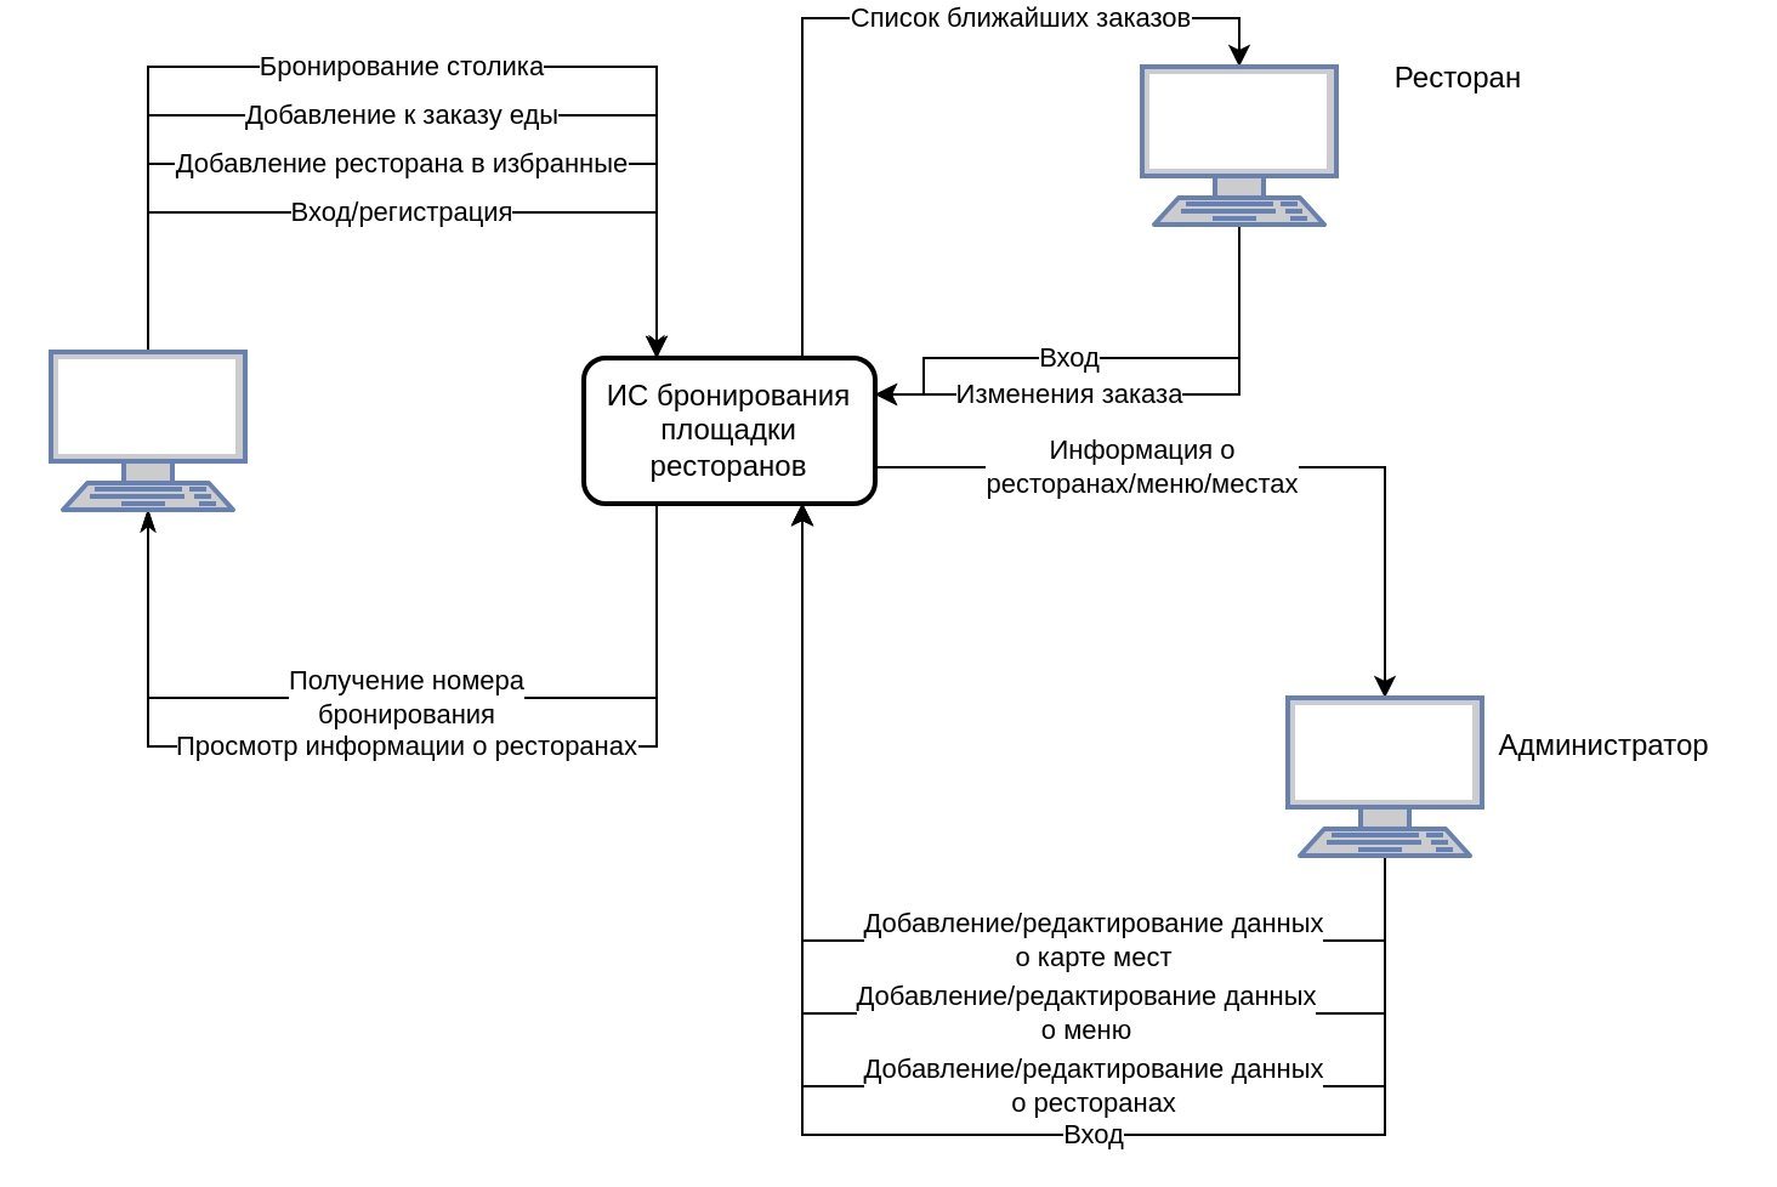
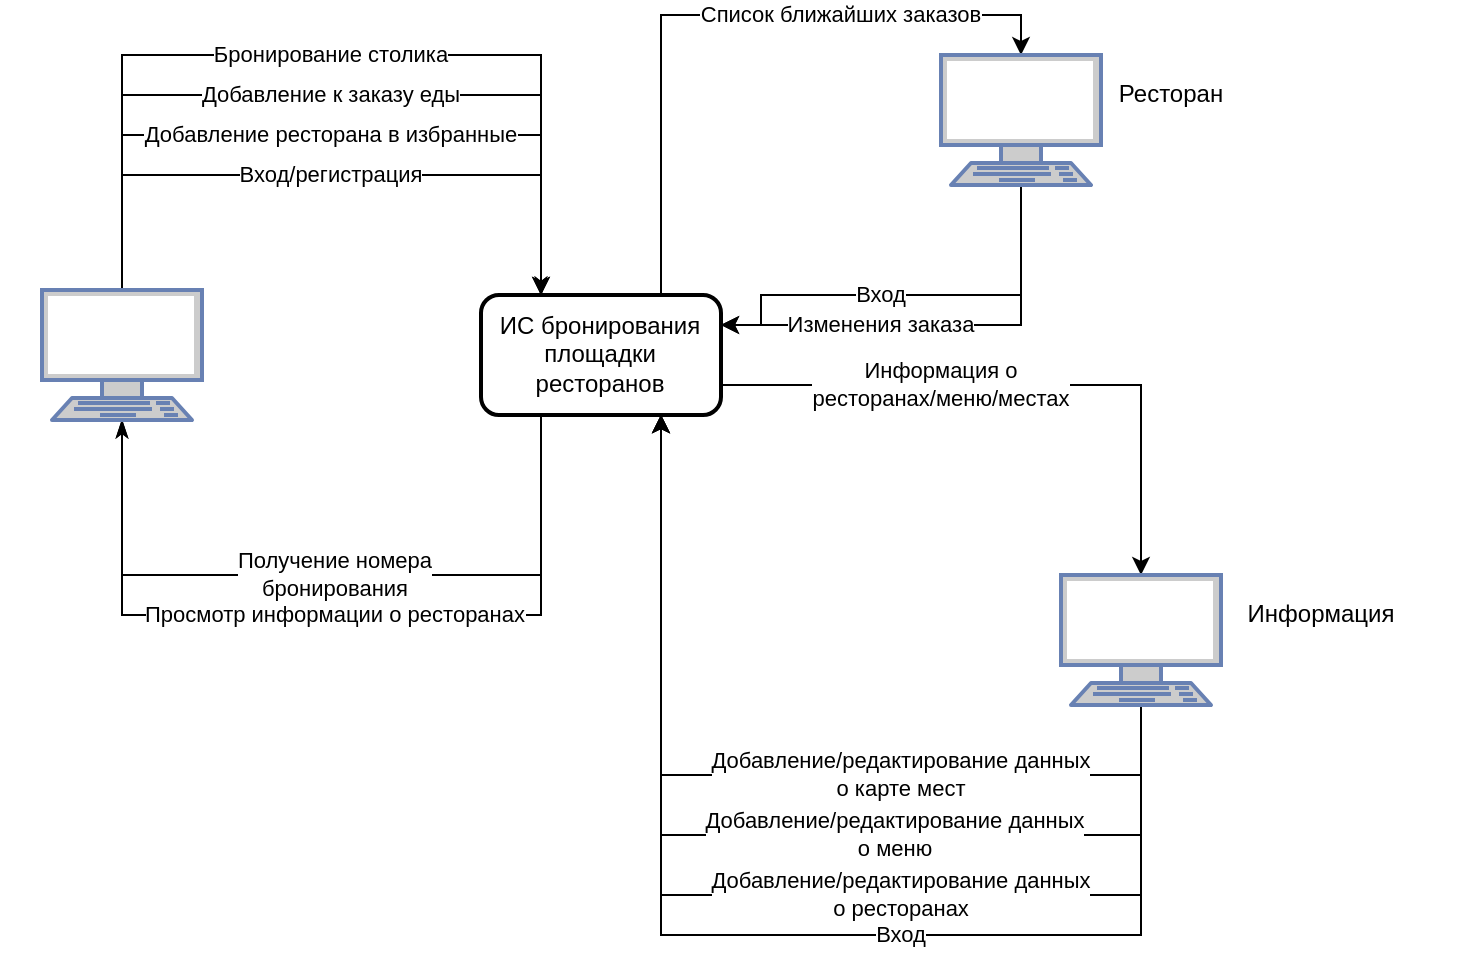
- <mxCell id="15" value="Ресторан" style="text;html=1;align=center;verticalAlign=middle;resizable=0;points=[];autosize=1;strokeColor=none;fillColor=none;" vertex="1" parent="1"><mxGeometry x="565" y="15" width="70" height="20" as="geometry" /></mxCell>
+ <mxCell id="15" value="Ресторан" style="text;html=1;align=center;verticalAlign=middle;resizable=0;points=[];autosize=1;strokeColor=none;fillColor=none;" vertex="1" parent="1"><mxGeometry x="550" y="30" width="70" height="20" as="geometry" /></mxCell>
- <mxCell id="21" value="Администратор" style="text;html=1;align=center;verticalAlign=middle;resizable=0;points=[];autosize=1;strokeColor=none;fillColor=none;" vertex="1" parent="1"><mxGeometry x="610" y="290" width="100" height="20" as="geometry" /></mxCell>
+ <mxCell id="21" value="Информация" style="text;html=1;align=center;verticalAlign=middle;resizable=0;points=[];autosize=1;strokeColor=none;fillColor=none;" vertex="1" parent="1"><mxGeometry x="610" y="290" width="100" height="20" as="geometry" /></mxCell>
